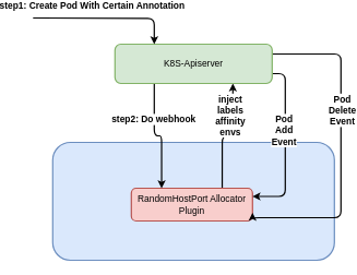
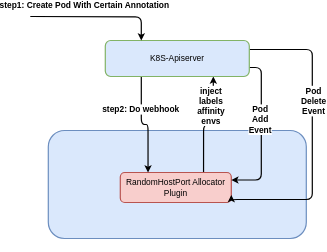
- <mxCell id="12" value="K8S-Apiserver" style="rounded=1;whiteSpace=wrap;html=1;strokeWidth=2;fontSize=14;fillColor=#d5e8d4;strokeColor=#82b366;" vertex="1" parent="1"><mxGeometry x="145" y="60" width="240" height="60" as="geometry" /></mxCell>
+ <mxCell id="12" value="K8S-Apiserver" style="rounded=1;whiteSpace=wrap;html=1;strokeWidth=2;fontSize=14;fillColor=#dae8fc;strokeColor=#82b366;" vertex="1" parent="1"><mxGeometry x="145" y="60" width="240" height="60" as="geometry" /></mxCell>
